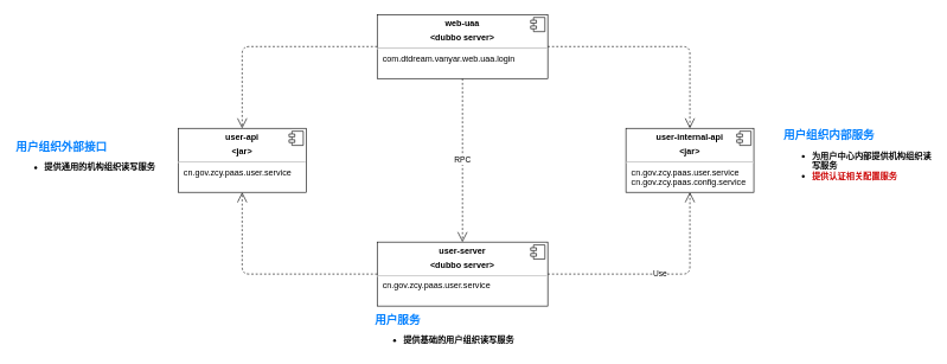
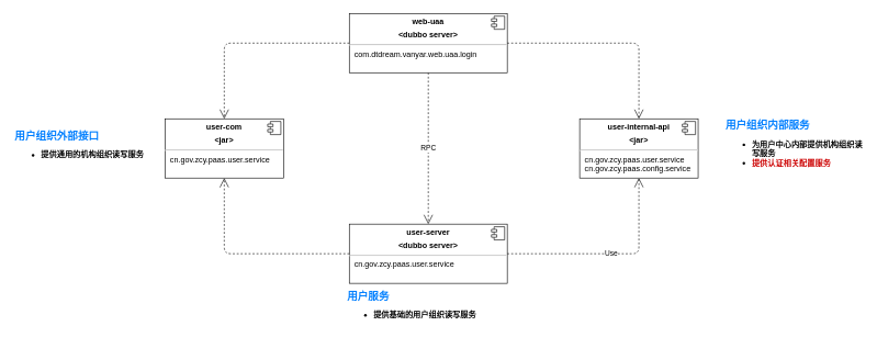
- <mxCell id="4" value="&lt;p style=&quot;margin: 0px ; margin-top: 6px ; text-align: center&quot;&gt;&lt;b&gt;user-api&lt;/b&gt;&lt;/p&gt;&lt;p style=&quot;margin: 0px ; margin-top: 6px ; text-align: center&quot;&gt;&lt;b&gt;&amp;lt;jar&amp;gt;&lt;/b&gt;&lt;/p&gt;&lt;hr&gt;&lt;p style=&quot;margin: 0px ; margin-left: 8px&quot;&gt;cn.gov.zcy.paas.user.service&lt;br&gt;&lt;/p&gt;" style="align=left;overflow=fill;html=1;dropTarget=0;" parent="1" vertex="1"><mxGeometry x="250" y="180" width="180" height="90" as="geometry" /></mxCell>
+ <mxCell id="4" value="&lt;p style=&quot;margin: 0px ; margin-top: 6px ; text-align: center&quot;&gt;&lt;b&gt;user-com&lt;/b&gt;&lt;/p&gt;&lt;p style=&quot;margin: 0px ; margin-top: 6px ; text-align: center&quot;&gt;&lt;b&gt;&amp;lt;jar&amp;gt;&lt;/b&gt;&lt;/p&gt;&lt;hr&gt;&lt;p style=&quot;margin: 0px ; margin-left: 8px&quot;&gt;cn.gov.zcy.paas.user.service&lt;br&gt;&lt;/p&gt;" style="align=left;overflow=fill;html=1;dropTarget=0;" parent="1" vertex="1"><mxGeometry x="250" y="180" width="180" height="90" as="geometry" /></mxCell>
